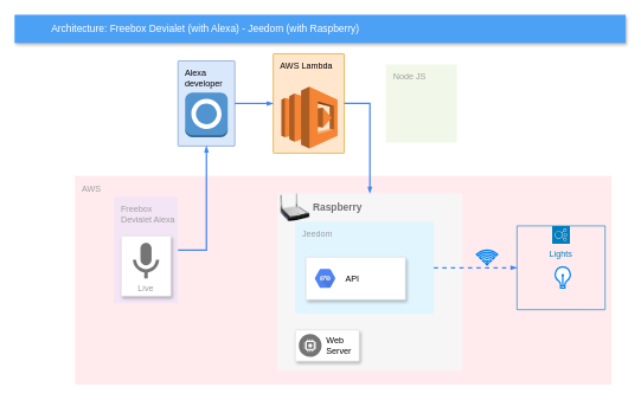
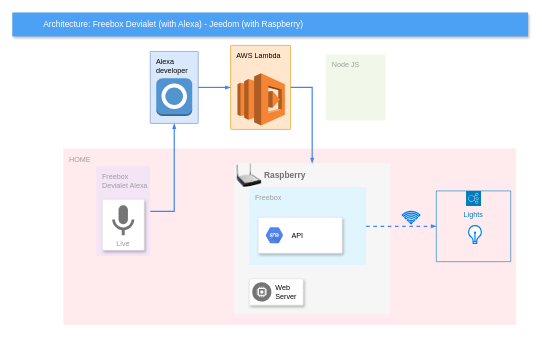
- <mxCell id="2" value="AWS" style="points=[[0,0,0],[0.25,0,0],[0.5,0,0],[0.75,0,0],[1,0,0],[1,0.25,0],[1,0.5,0],[1,0.75,0],[1,1,0],[0.75,1,0],[0.5,1,0],[0.25,1,0],[0,1,0],[0,0.75,0],[0,0.5,0],[0,0.25,0]];rounded=1;absoluteArcSize=1;arcSize=2;html=1;strokeColor=none;gradientColor=none;shadow=0;dashed=0;fontSize=12;fontColor=#9E9E9E;align=left;verticalAlign=top;spacing=10;spacingTop=-4;fillColor=#FFEBEE;" vertex="1" parent="1"><mxGeometry x="105" y="247" width="755" height="294" as="geometry" /></mxCell>
+ <mxCell id="2" value="HOME" style="points=[[0,0,0],[0.25,0,0],[0.5,0,0],[0.75,0,0],[1,0,0],[1,0.25,0],[1,0.5,0],[1,0.75,0],[1,1,0],[0.75,1,0],[0.5,1,0],[0.25,1,0],[0,1,0],[0,0.75,0],[0,0.5,0],[0,0.25,0]];rounded=1;absoluteArcSize=1;arcSize=2;html=1;strokeColor=none;gradientColor=none;shadow=0;dashed=0;fontSize=12;fontColor=#9E9E9E;align=left;verticalAlign=top;spacing=10;spacingTop=-4;fillColor=#FFEBEE;" vertex="1" parent="1"><mxGeometry x="105" y="247" width="755" height="294" as="geometry" /></mxCell>
- <mxCell id="8" value="Jeedom" style="rounded=1;absoluteArcSize=1;arcSize=2;html=1;strokeColor=none;gradientColor=none;shadow=0;dashed=0;fontSize=12;fontColor=#9E9E9E;align=left;verticalAlign=top;spacing=10;spacingTop=-4;fillColor=#E1F5FE;" parent="1" vertex="1"><mxGeometry x="415" y="311.5" width="195" height="130" as="geometry" /></mxCell>
+ <mxCell id="8" value="Freebox" style="rounded=1;absoluteArcSize=1;arcSize=2;html=1;strokeColor=none;gradientColor=none;shadow=0;dashed=0;fontSize=12;fontColor=#9E9E9E;align=left;verticalAlign=top;spacing=10;spacingTop=-4;fillColor=#E1F5FE;" parent="1" vertex="1"><mxGeometry x="415" y="311.5" width="195" height="130" as="geometry" /></mxCell>
